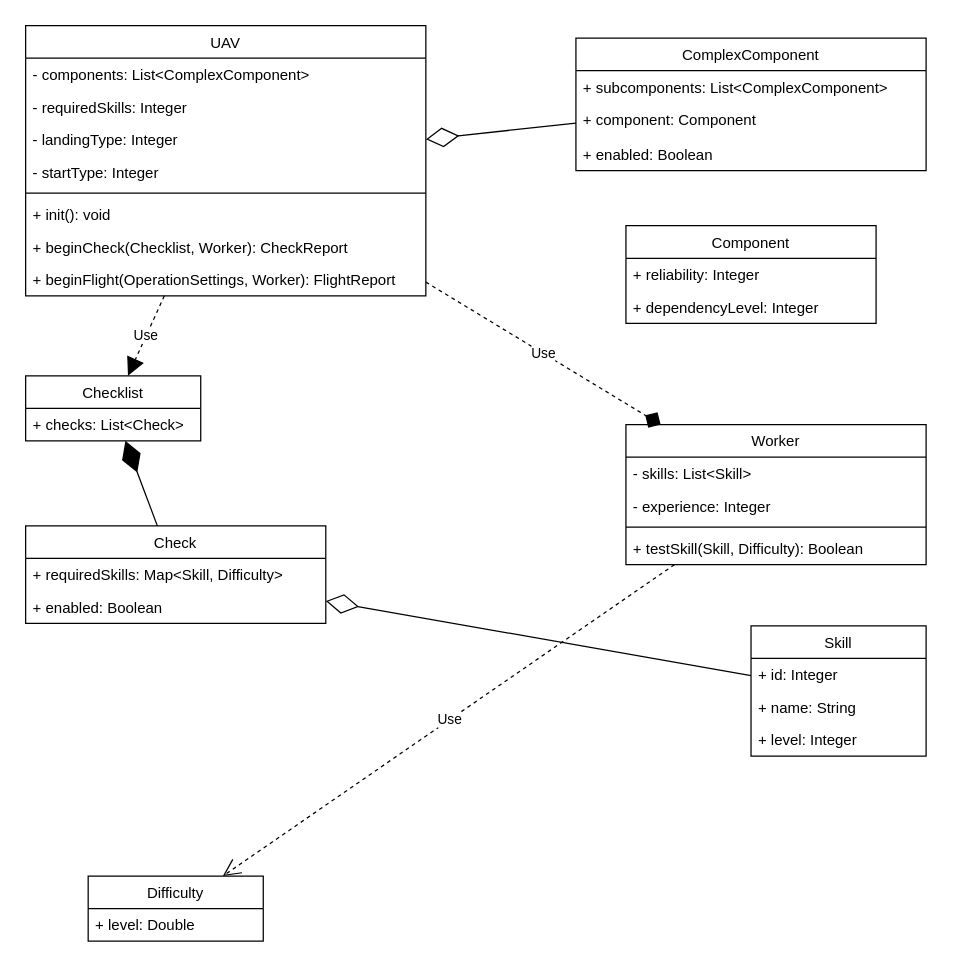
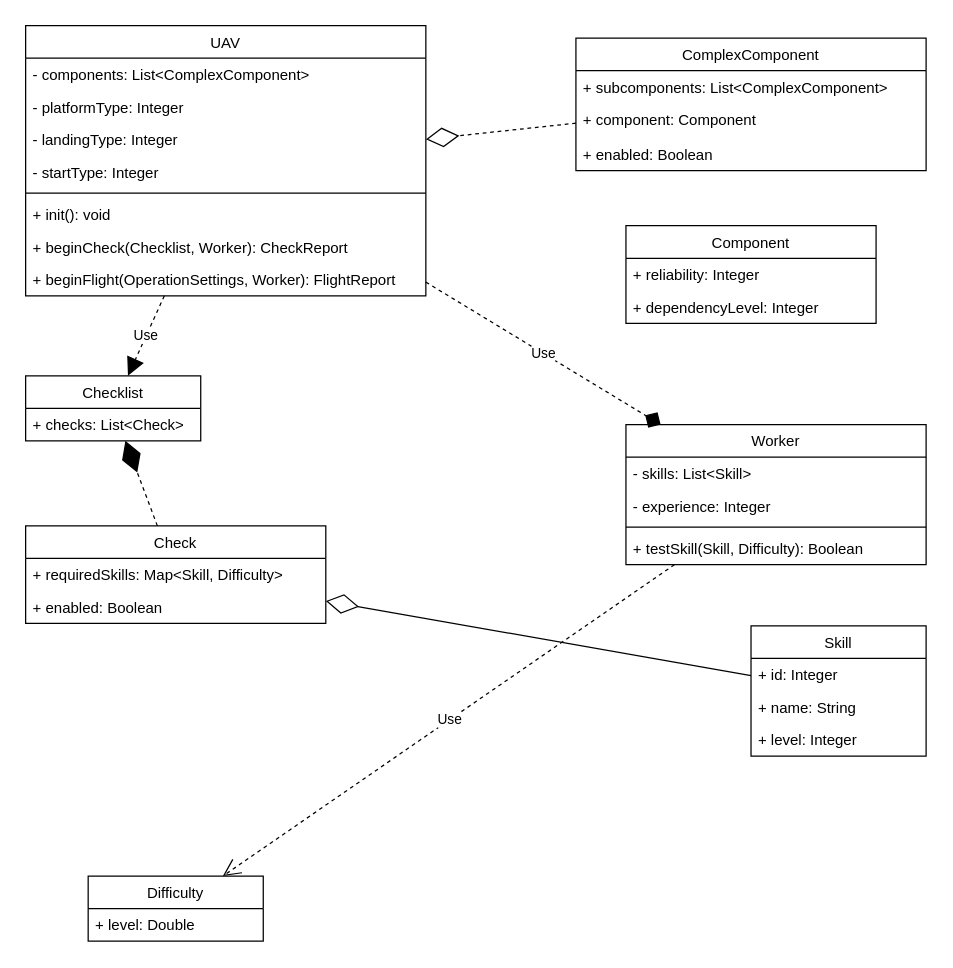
- <mxCell id="4" value="- requiredSkills: Integer" style="text;strokeColor=none;fillColor=none;align=left;verticalAlign=top;spacingLeft=4;spacingRight=4;overflow=hidden;rotatable=0;points=[[0,0.5],[1,0.5]];portConstraint=eastwest;" vertex="1" parent="2"><mxGeometry y="52" width="320" height="26" as="geometry" /></mxCell>
+ <mxCell id="4" value="- platformType: Integer" style="text;strokeColor=none;fillColor=none;align=left;verticalAlign=top;spacingLeft=4;spacingRight=4;overflow=hidden;rotatable=0;points=[[0,0.5],[1,0.5]];portConstraint=eastwest;" vertex="1" parent="2"><mxGeometry y="52" width="320" height="26" as="geometry" /></mxCell>
- <mxCell id="18" value="" style="endArrow=diamondThin;endFill=0;endSize=24;html=1;rounded=0;" edge="1" parent="1" source="11" target="2"><mxGeometry width="160" relative="1" as="geometry"><mxPoint x="400" y="330" as="sourcePoint" /><mxPoint x="560" y="330" as="targetPoint" /></mxGeometry></mxCell>
+ <mxCell id="18" value="" style="endArrow=diamondThin;endFill=0;endSize=24;html=1;rounded=0;dashed=1;" edge="1" parent="1" source="11" target="2"><mxGeometry width="160" relative="1" as="geometry"><mxPoint x="400" y="330" as="sourcePoint" /><mxPoint x="560" y="330" as="targetPoint" /></mxGeometry></mxCell>
- <mxCell id="34" value="" style="endArrow=diamondThin;endFill=1;endSize=24;html=1;rounded=0;" edge="1" parent="1" source="31" target="29"><mxGeometry width="160" relative="1" as="geometry"><mxPoint x="360" y="330" as="sourcePoint" /><mxPoint x="520" y="330" as="targetPoint" /></mxGeometry></mxCell>
+ <mxCell id="34" value="" style="endArrow=diamondThin;endFill=1;endSize=24;html=1;rounded=0;dashed=1;" edge="1" parent="1" source="31" target="29"><mxGeometry width="160" relative="1" as="geometry"><mxPoint x="360" y="330" as="sourcePoint" /><mxPoint x="520" y="330" as="targetPoint" /></mxGeometry></mxCell>
